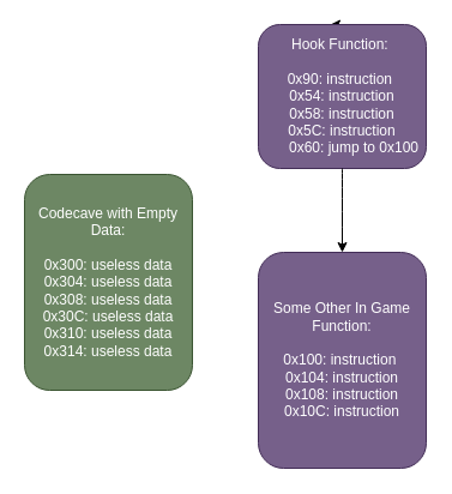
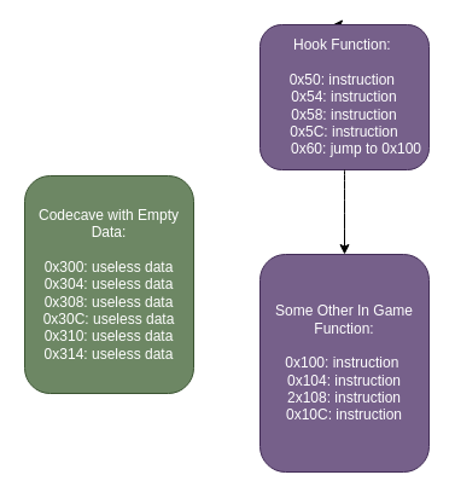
- <mxCell id="5" value="Hook Function:&amp;nbsp;&lt;br&gt;&lt;br&gt;0x90: instruction&amp;nbsp;&lt;br&gt;0x54: instruction&lt;br&gt;0x58: instruction&lt;br&gt;0x5C: instruction&lt;br&gt;&amp;nbsp; &amp;nbsp; &amp;nbsp; 0x60: jump to 0x100" style="rounded=1;whiteSpace=wrap;html=1;fillColor=#76608a;fontColor=#ffffff;strokeColor=#432D57;" parent="1" vertex="1"><mxGeometry x="215" y="20" width="140" height="120" as="geometry" /></mxCell>
+ <mxCell id="5" value="Hook Function:&amp;nbsp;&lt;br&gt;&lt;br&gt;0x50: instruction&amp;nbsp;&lt;br&gt;0x54: instruction&lt;br&gt;0x58: instruction&lt;br&gt;0x5C: instruction&lt;br&gt;&amp;nbsp; &amp;nbsp; &amp;nbsp; 0x60: jump to 0x100" style="rounded=1;whiteSpace=wrap;html=1;fillColor=#76608a;fontColor=#ffffff;strokeColor=#432D57;" parent="1" vertex="1"><mxGeometry x="215" y="20" width="140" height="120" as="geometry" /></mxCell>
- <mxCell id="3" value="Some Other In Game Function:&lt;br&gt;&lt;br&gt;0x100: instruction&amp;nbsp;&lt;br&gt;0x104: instruction&lt;br&gt;0x108: instruction&lt;br&gt;0x10C: instruction" style="rounded=1;whiteSpace=wrap;html=1;fillColor=#76608a;strokeColor=#432D57;fontColor=#ffffff;" parent="1" vertex="1"><mxGeometry x="215" y="210" width="140" height="180" as="geometry" /></mxCell>
+ <mxCell id="3" value="Some Other In Game Function:&lt;br&gt;&lt;br&gt;0x100: instruction&amp;nbsp;&lt;br&gt;0x104: instruction&lt;br&gt;2x108: instruction&lt;br&gt;0x10C: instruction" style="rounded=1;whiteSpace=wrap;html=1;fillColor=#76608a;strokeColor=#432D57;fontColor=#ffffff;" parent="1" vertex="1"><mxGeometry x="215" y="210" width="140" height="180" as="geometry" /></mxCell>
